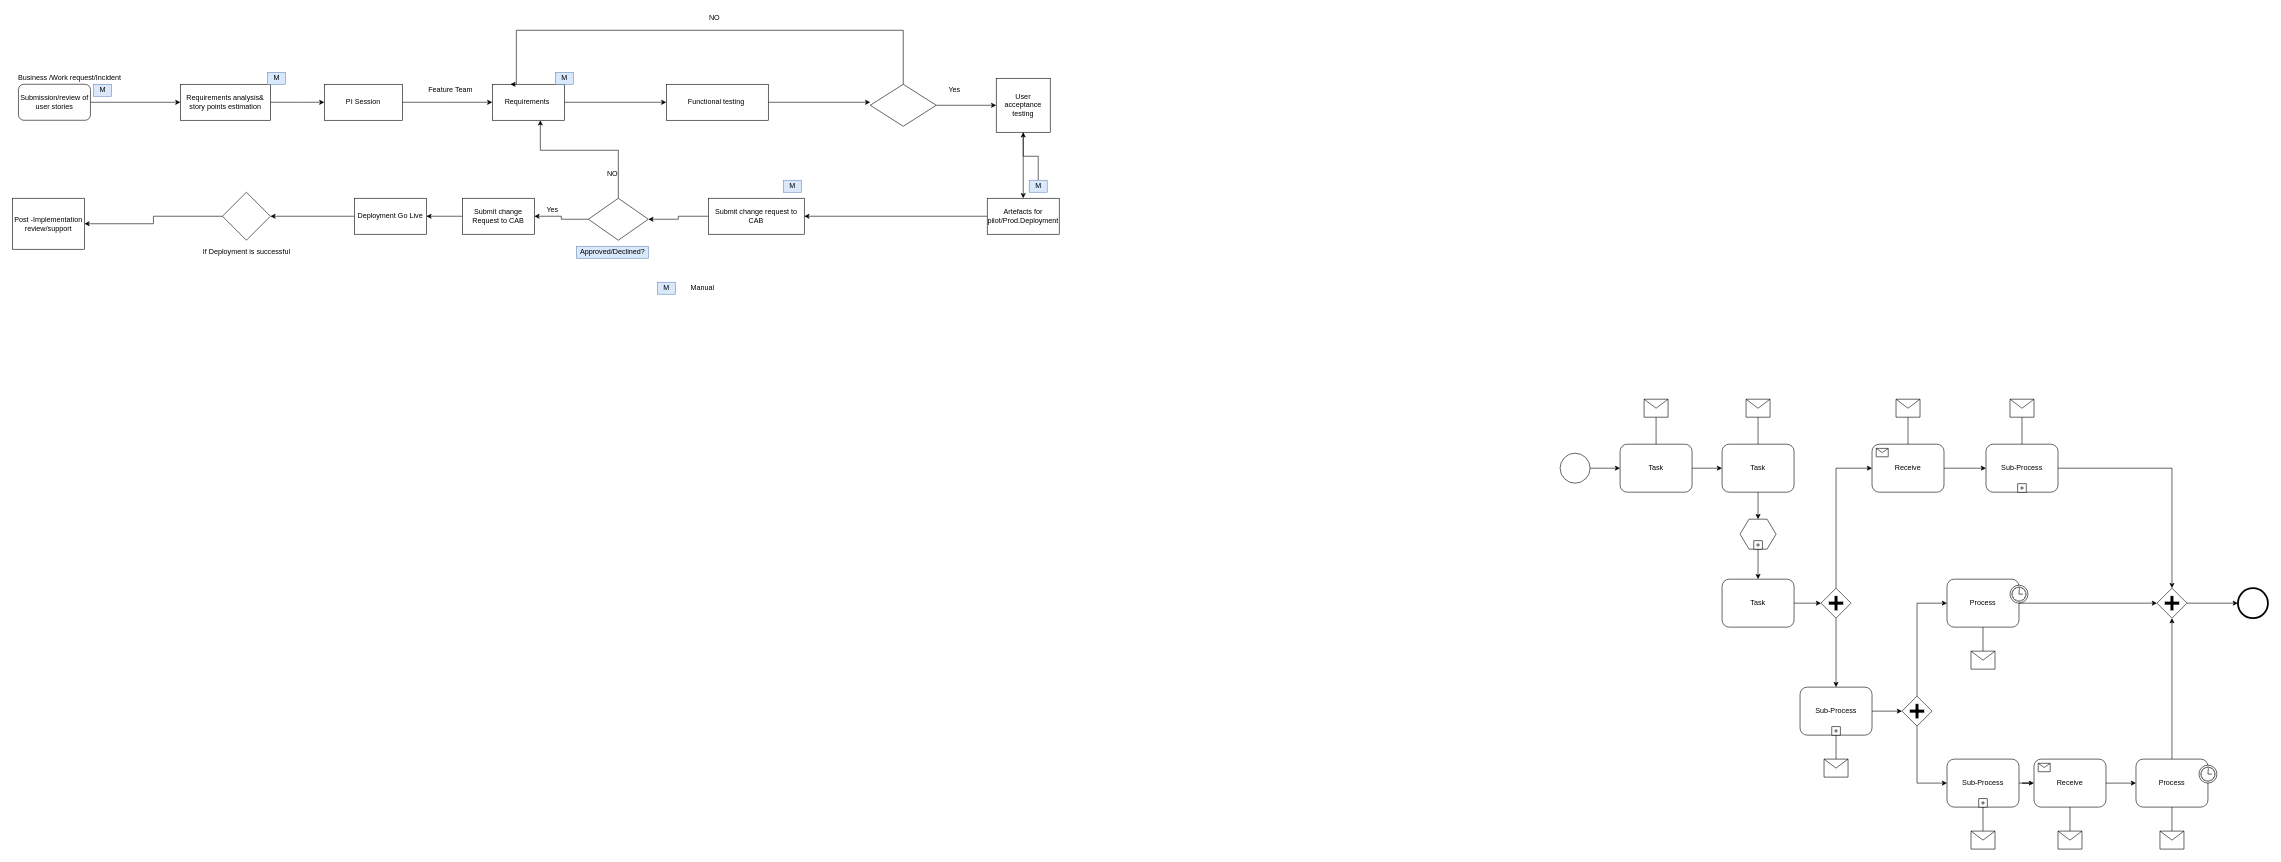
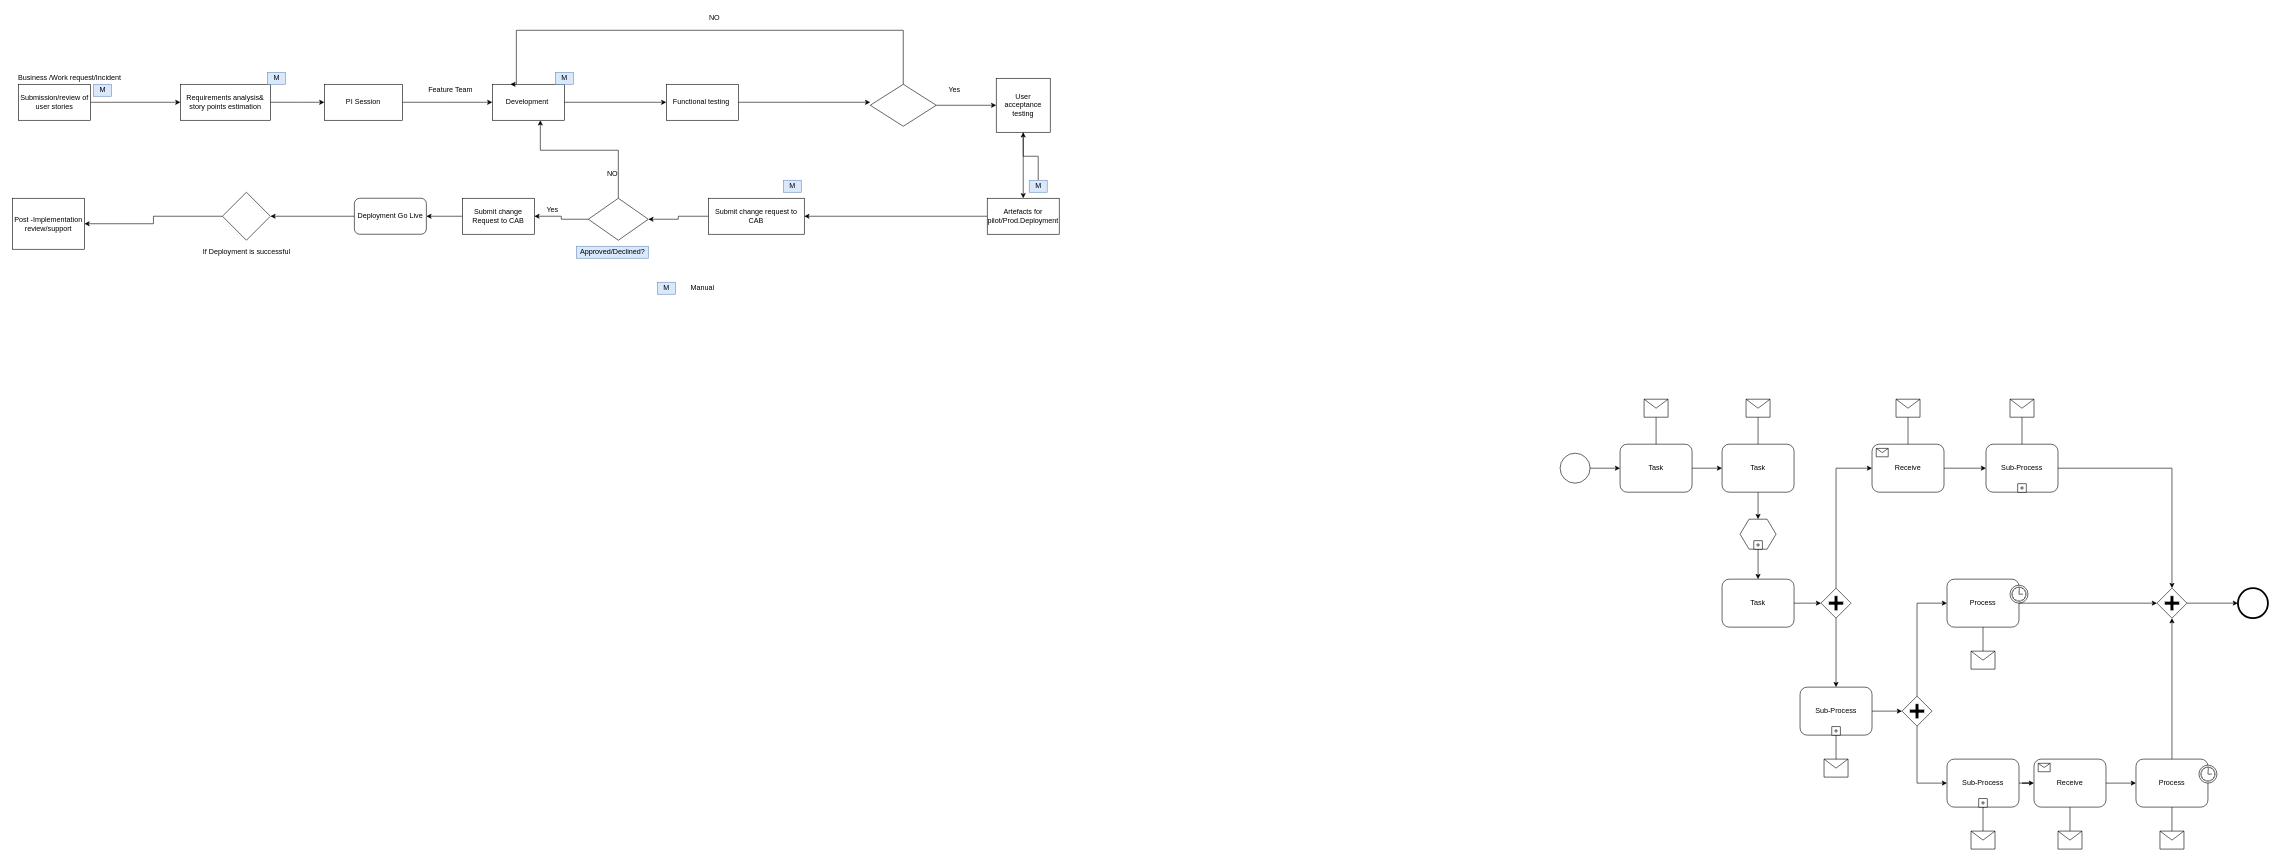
- <mxCell id="62" value="Submission/review of user stories" style="whiteSpace=wrap;html=1;rounded=1;" vertex="1" parent="1"><mxGeometry x="30" y="140" width="120" height="60" as="geometry" /></mxCell>
+ <mxCell id="62" value="Submission/review of user stories" style="rounded=0;whiteSpace=wrap;html=1;" vertex="1" parent="1"><mxGeometry x="30" y="140" width="120" height="60" as="geometry" /></mxCell>
- <mxCell id="70" value="Requirements&amp;nbsp;" style="rounded=0;whiteSpace=wrap;html=1;" vertex="1" parent="1"><mxGeometry x="820" y="140" width="120" height="60" as="geometry" /></mxCell>
+ <mxCell id="70" value="Development&amp;nbsp;" style="rounded=0;whiteSpace=wrap;html=1;" vertex="1" parent="1"><mxGeometry x="820" y="140" width="120" height="60" as="geometry" /></mxCell>
- <mxCell id="72" value="Functional testing&amp;nbsp;" style="rounded=0;whiteSpace=wrap;html=1;" vertex="1" parent="1"><mxGeometry x="1110" y="140" width="170" height="60" as="geometry" /></mxCell>
+ <mxCell id="72" value="Functional testing&amp;nbsp;" style="rounded=0;whiteSpace=wrap;html=1;" vertex="1" parent="1"><mxGeometry x="1110" y="140" width="120" height="60" as="geometry" /></mxCell>
- <mxCell id="90" value="Deployment Go Live" style="rounded=0;whiteSpace=wrap;html=1;" vertex="1" parent="1"><mxGeometry x="590" y="330" width="120" height="60" as="geometry" /></mxCell>
+ <mxCell id="90" value="Deployment Go Live" style="whiteSpace=wrap;html=1;rounded=1;" vertex="1" parent="1"><mxGeometry x="590" y="330" width="120" height="60" as="geometry" /></mxCell>
